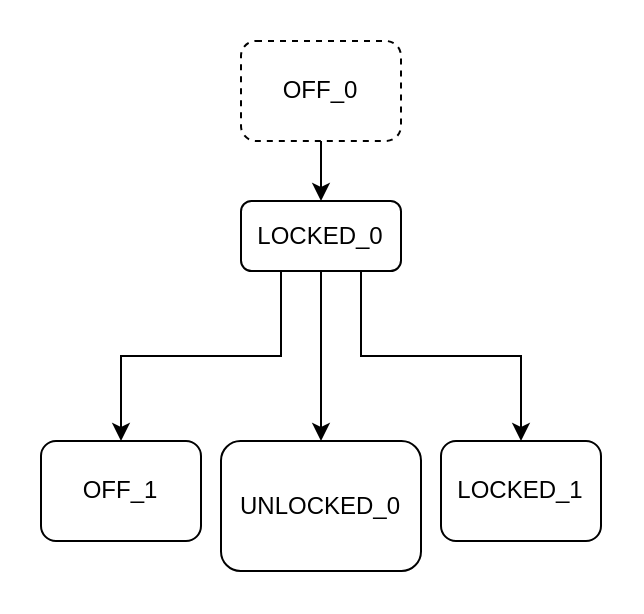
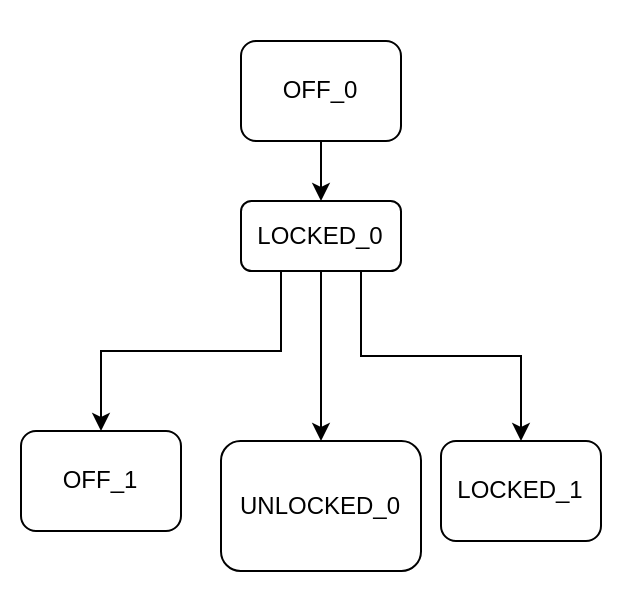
- <mxCell id="3" value="OFF_0" style="rounded=1;whiteSpace=wrap;html=1;dashed=1;" vertex="1" parent="1"><mxGeometry x="120" y="20" width="80" height="50" as="geometry" /></mxCell>
+ <mxCell id="3" value="OFF_0" style="rounded=1;whiteSpace=wrap;html=1;" vertex="1" parent="1"><mxGeometry x="120" y="20" width="80" height="50" as="geometry" /></mxCell>
- <mxCell id="10" value="OFF_1" style="rounded=1;whiteSpace=wrap;html=1;" vertex="1" parent="1"><mxGeometry x="20" y="220" width="80" height="50" as="geometry" /></mxCell>
+ <mxCell id="10" value="OFF_1" style="rounded=1;whiteSpace=wrap;html=1;" vertex="1" parent="1"><mxGeometry x="10" y="215" width="80" height="50" as="geometry" /></mxCell>
